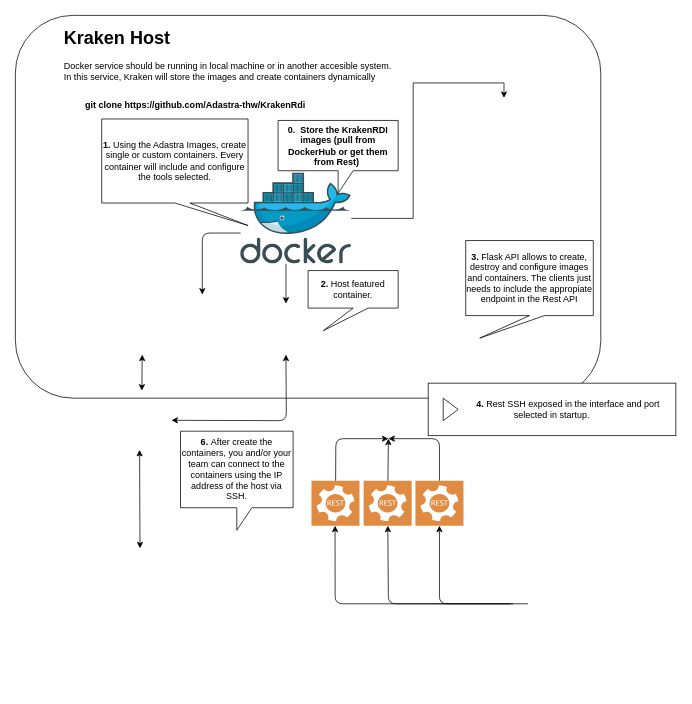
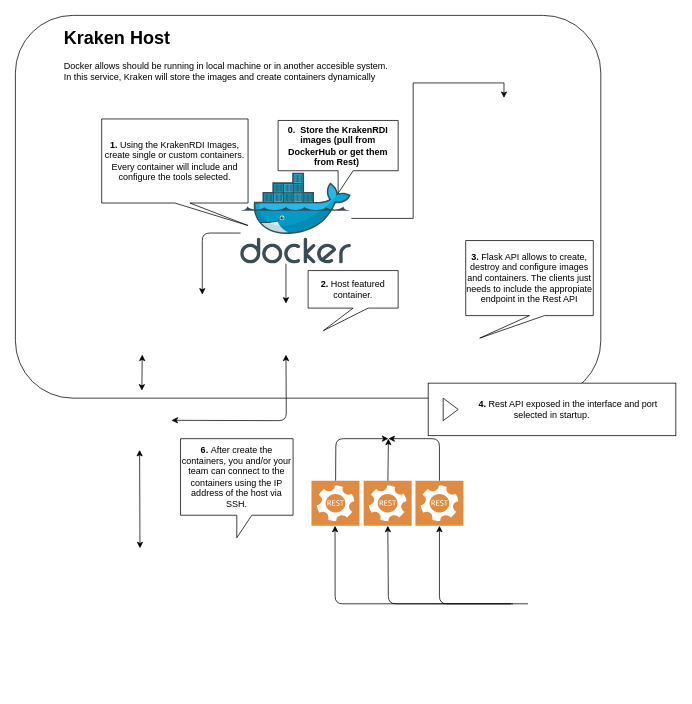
- <mxCell id="3" value="&lt;h1&gt;Kraken Host&lt;br&gt;&lt;/h1&gt;&lt;p&gt;Docker service should be running in local machine or in another accesible system. In this service, Kraken will store the images and create containers dynamically&lt;/p&gt;&lt;p&gt;&lt;br&gt;&lt;/p&gt;&lt;p&gt;&lt;br&gt;&lt;/p&gt;" style="text;html=1;strokeColor=none;fillColor=none;spacing=5;spacingTop=-20;whiteSpace=wrap;overflow=hidden;rounded=0;" parent="1" vertex="1"><mxGeometry x="80" y="30" width="450" height="100" as="geometry" /></mxCell>
+ <mxCell id="3" value="&lt;h1&gt;Kraken Host&lt;br&gt;&lt;/h1&gt;&lt;p&gt;Docker allows should be running in local machine or in another accesible system. In this service, Kraken will store the images and create containers dynamically&lt;/p&gt;&lt;p&gt;&lt;br&gt;&lt;/p&gt;&lt;p&gt;&lt;br&gt;&lt;/p&gt;" style="text;html=1;strokeColor=none;fillColor=none;spacing=5;spacingTop=-20;whiteSpace=wrap;overflow=hidden;rounded=0;" parent="1" vertex="1"><mxGeometry x="80" y="30" width="450" height="100" as="geometry" /></mxCell>
- <mxCell id="21" value="&lt;b&gt;git clone https://github.com/Adastra-thw/KrakenRdi&lt;/b&gt;" style="text;html=1;strokeColor=none;fillColor=none;align=center;verticalAlign=middle;whiteSpace=wrap;rounded=0;" parent="1" vertex="1"><mxGeometry x="80" y="130" width="360" height="20" as="geometry" /></mxCell>
- <mxCell id="19" value="&lt;b&gt;1. &lt;/b&gt;Using the Adastra Images, create single or custom containers. Every container will include and configure the tools selected." style="shape=callout;whiteSpace=wrap;html=1;perimeter=calloutPerimeter;position2=1;" parent="1" vertex="1"><mxGeometry x="135" y="158" width="195" height="142" as="geometry" /></mxCell>
+ <mxCell id="19" value="&lt;b&gt;1. &lt;/b&gt;Using the KrakenRDI Images, create single or custom containers. Every container will include and configure the tools selected." style="shape=callout;whiteSpace=wrap;html=1;perimeter=calloutPerimeter;position2=1;" parent="1" vertex="1"><mxGeometry x="135" y="158" width="195" height="142" as="geometry" /></mxCell>
- <mxCell id="26" value="&amp;nbsp; &amp;nbsp; &amp;nbsp; &amp;nbsp; &amp;nbsp; &amp;nbsp; &amp;nbsp;&lt;b&gt;4. &lt;/b&gt;Rest SSH exposed in the interface and port selected in startup." style="html=1;whiteSpace=wrap;container=1;recursiveResize=0;collapsible=0;" parent="1" vertex="1"><mxGeometry x="570" y="510" width="330" height="70" as="geometry" /></mxCell>
+ <mxCell id="26" value="&amp;nbsp; &amp;nbsp; &amp;nbsp; &amp;nbsp; &amp;nbsp; &amp;nbsp; &amp;nbsp;&lt;b&gt;4. &lt;/b&gt;Rest API exposed in the interface and port selected in startup." style="html=1;whiteSpace=wrap;container=1;recursiveResize=0;collapsible=0;" parent="1" vertex="1"><mxGeometry x="570" y="510" width="330" height="70" as="geometry" /></mxCell>
- <mxCell id="46" value="&lt;b&gt;6. &lt;/b&gt;After create the containers, you and/or your team can connect to the containers using the IP address of the host via SSH." style="shape=callout;whiteSpace=wrap;html=1;perimeter=calloutPerimeter;" parent="1" vertex="1"><mxGeometry x="240" y="574" width="150" height="132" as="geometry" /></mxCell>
+ <mxCell id="46" value="&lt;b&gt;6. &lt;/b&gt;After create the containers, you and/or your team can connect to the containers using the IP address of the host via SSH." style="shape=callout;whiteSpace=wrap;html=1;perimeter=calloutPerimeter;" parent="1" vertex="1"><mxGeometry x="240" y="584" width="150" height="132" as="geometry" /></mxCell>
